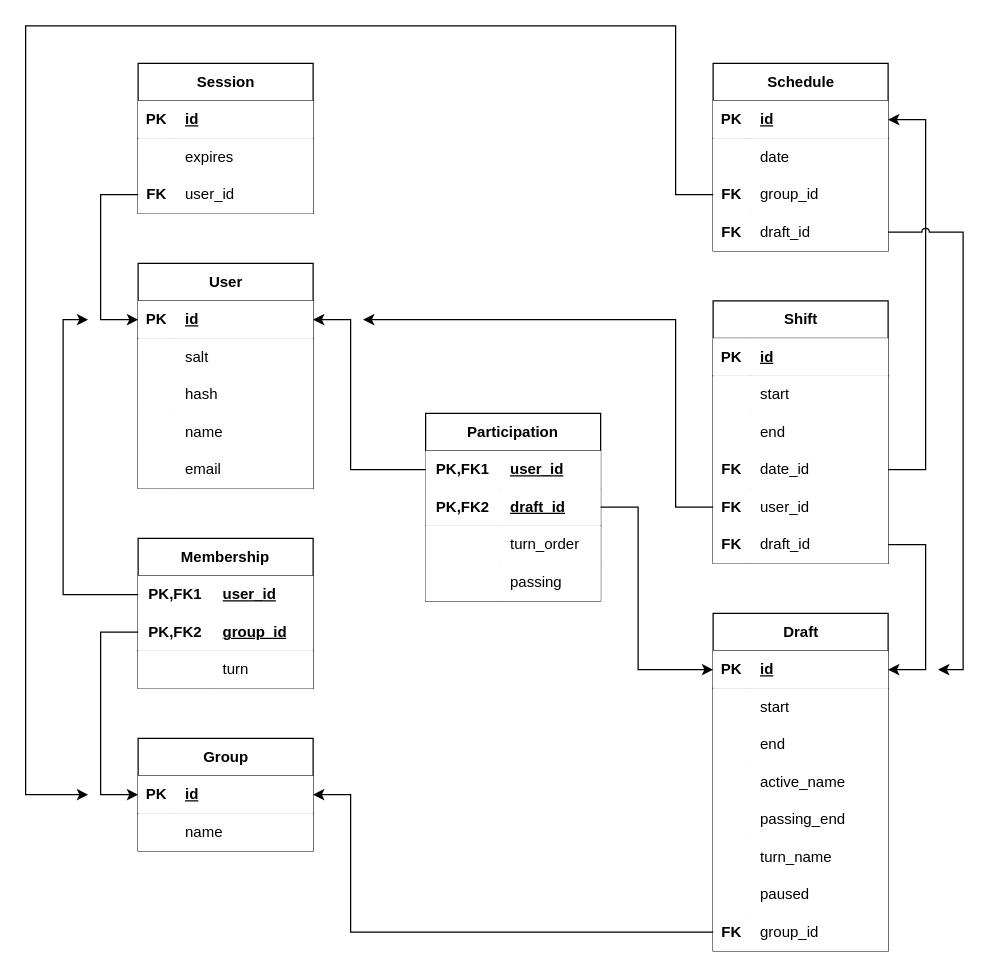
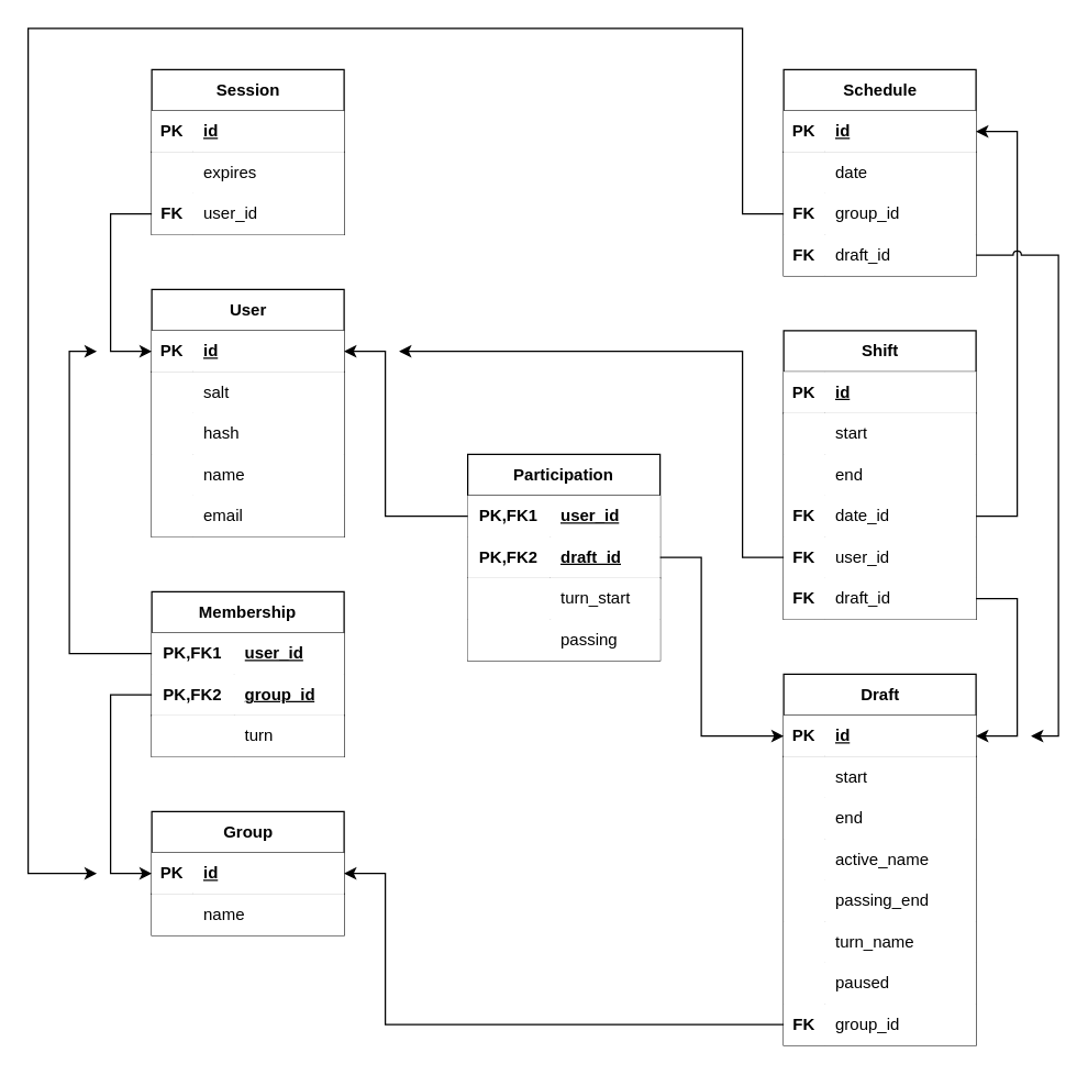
- <mxCell id="111" value="turn_order" style="shape=partialRectangle;connectable=0;top=0;left=0;bottom=0;right=0;align=left;spacingLeft=6;overflow=hidden;html=1;whiteSpace=wrap;" parent="109" vertex="1"><mxGeometry x="60" width="80" height="30" as="geometry"><mxRectangle width="80" height="30" as="alternateBounds" /></mxGeometry></mxCell>
+ <mxCell id="111" value="turn_start" style="shape=partialRectangle;connectable=0;top=0;left=0;bottom=0;right=0;align=left;spacingLeft=6;overflow=hidden;html=1;whiteSpace=wrap;" parent="109" vertex="1"><mxGeometry x="60" width="80" height="30" as="geometry"><mxRectangle width="80" height="30" as="alternateBounds" /></mxGeometry></mxCell>
